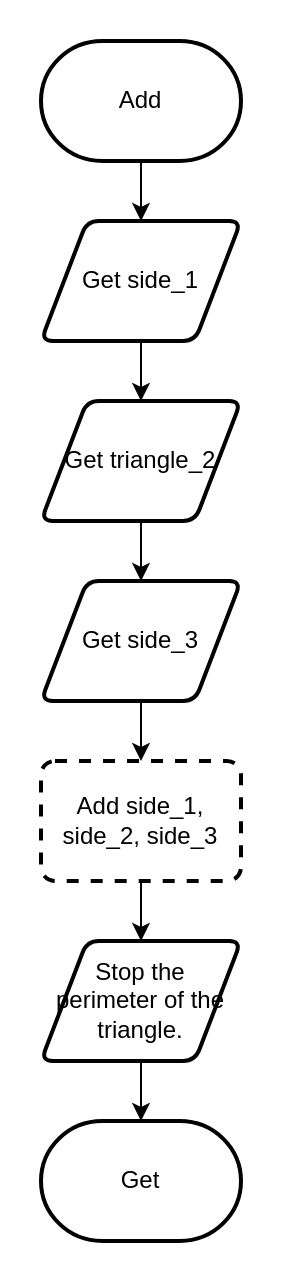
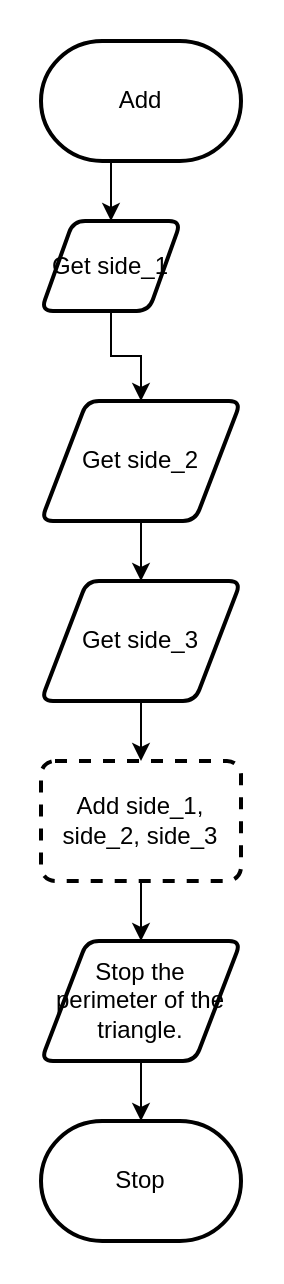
- <mxCell id="5" value="Get side_1" style="shape=parallelogram;html=1;strokeWidth=2;perimeter=parallelogramPerimeter;whiteSpace=wrap;rounded=1;arcSize=12;size=0.23;" vertex="1" parent="1"><mxGeometry x="20" y="110" width="100" height="60" as="geometry" /></mxCell>
+ <mxCell id="5" value="Get side_1" style="shape=parallelogram;html=1;strokeWidth=2;perimeter=parallelogramPerimeter;whiteSpace=wrap;rounded=1;arcSize=12;size=0.23;" vertex="1" parent="1"><mxGeometry x="20" y="110" width="70" height="45" as="geometry" /></mxCell>
- <mxCell id="7" value="Get triangle_2" style="shape=parallelogram;html=1;strokeWidth=2;perimeter=parallelogramPerimeter;whiteSpace=wrap;rounded=1;arcSize=12;size=0.23;" vertex="1" parent="1"><mxGeometry x="20" y="200" width="100" height="60" as="geometry" /></mxCell>
+ <mxCell id="7" value="Get side_2" style="shape=parallelogram;html=1;strokeWidth=2;perimeter=parallelogramPerimeter;whiteSpace=wrap;rounded=1;arcSize=12;size=0.23;" vertex="1" parent="1"><mxGeometry x="20" y="200" width="100" height="60" as="geometry" /></mxCell>
- <mxCell id="14" value="Get" style="strokeWidth=2;html=1;shape=mxgraph.flowchart.terminator;whiteSpace=wrap;" vertex="1" parent="1"><mxGeometry x="20" y="560" width="100" height="60" as="geometry" /></mxCell>
+ <mxCell id="14" value="Stop" style="strokeWidth=2;html=1;shape=mxgraph.flowchart.terminator;whiteSpace=wrap;" vertex="1" parent="1"><mxGeometry x="20" y="560" width="100" height="60" as="geometry" /></mxCell>
